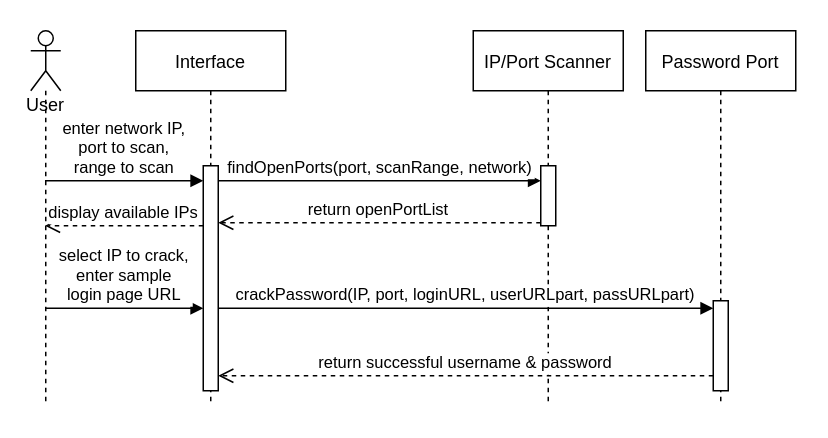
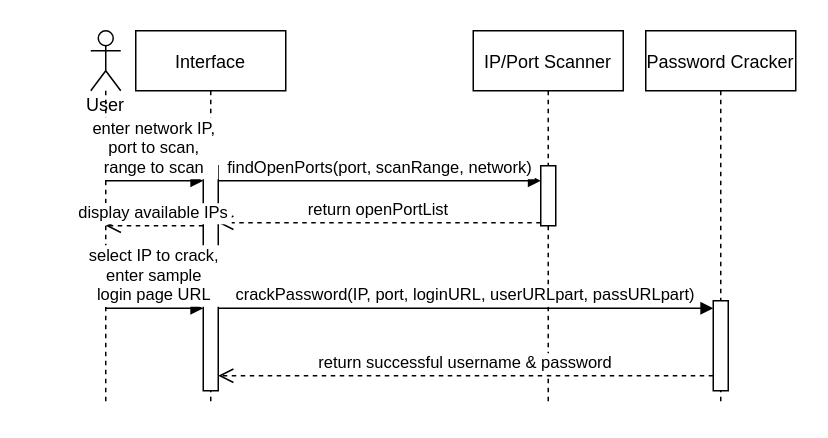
- <mxCell id="9" value="Password Port" style="shape=umlLifeline;perimeter=lifelinePerimeter;container=1;collapsible=0;recursiveResize=0;rounded=0;shadow=0;strokeWidth=1;" vertex="1" parent="1"><mxGeometry x="430" y="20" width="100" height="250" as="geometry" /></mxCell>
+ <mxCell id="9" value="Password Cracker" style="shape=umlLifeline;perimeter=lifelinePerimeter;container=1;collapsible=0;recursiveResize=0;rounded=0;shadow=0;strokeWidth=1;" vertex="1" parent="1"><mxGeometry x="430" y="20" width="100" height="250" as="geometry" /></mxCell>
- <mxCell id="8" value="User" style="shape=umlLifeline;participant=umlActor;perimeter=lifelinePerimeter;whiteSpace=wrap;html=1;container=1;collapsible=0;recursiveResize=0;verticalAlign=top;spacingTop=36;outlineConnect=0;" vertex="1" parent="1"><mxGeometry x="20" y="20" width="20" height="250" as="geometry" /></mxCell>
+ <mxCell id="8" value="User" style="shape=umlLifeline;participant=umlActor;perimeter=lifelinePerimeter;whiteSpace=wrap;html=1;container=1;collapsible=0;recursiveResize=0;verticalAlign=top;spacingTop=36;outlineConnect=0;" vertex="1" parent="1"><mxGeometry x="60" y="20" width="20" height="250" as="geometry" /></mxCell>
